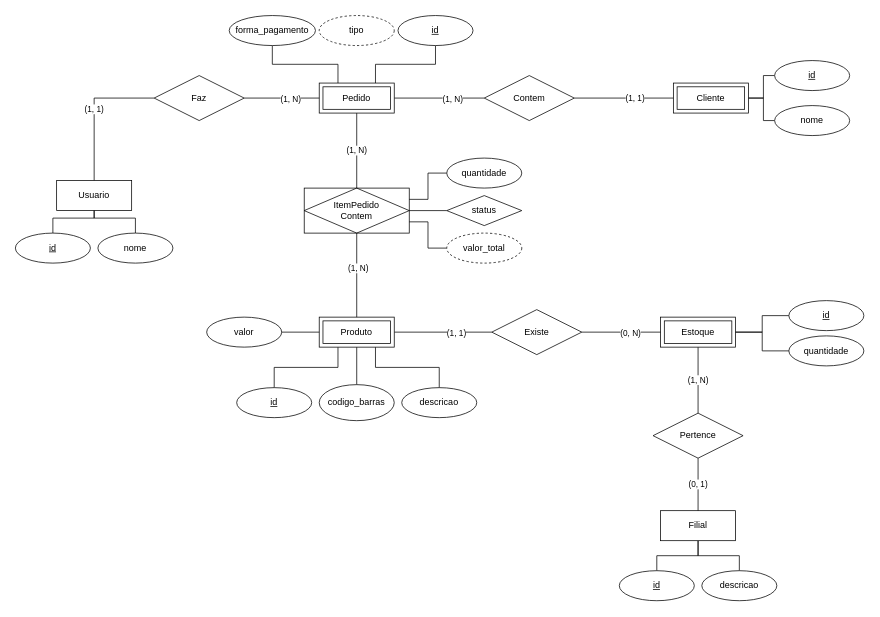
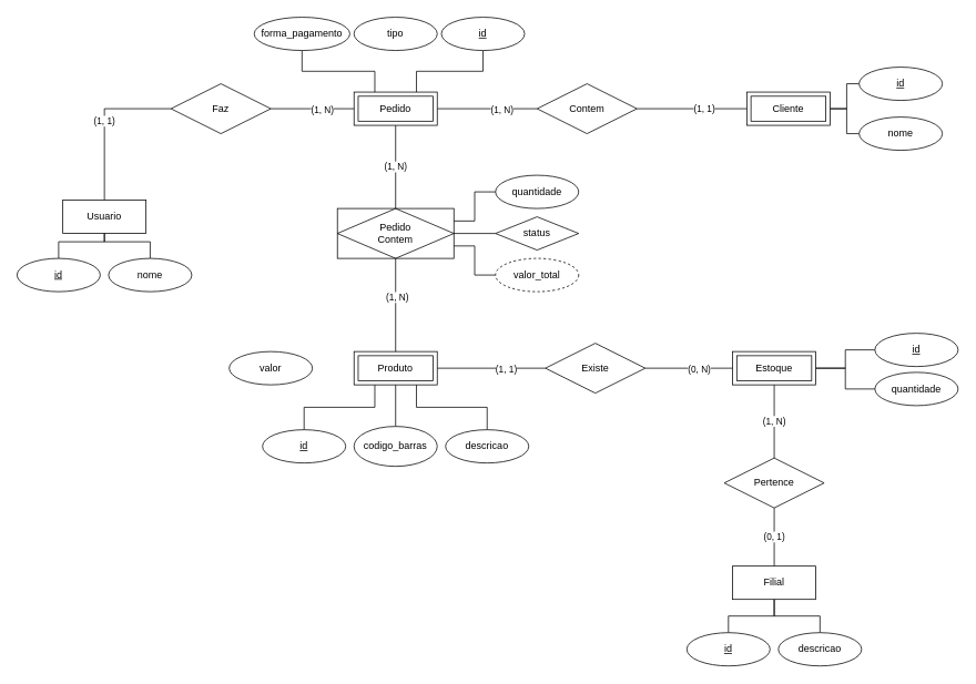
- <mxCell id="55" value="tipo" style="ellipse;whiteSpace=wrap;html=1;align=center;dashed=1;" vertex="1" parent="1"><mxGeometry x="425" y="20" width="100" height="40" as="geometry" /></mxCell>
+ <mxCell id="55" value="tipo" style="ellipse;whiteSpace=wrap;html=1;align=center;" vertex="1" parent="1"><mxGeometry x="425" y="20" width="100" height="40" as="geometry" /></mxCell>
- <mxCell id="35" value="ItemPedido&lt;br&gt;Contem" style="shape=associativeEntity;whiteSpace=wrap;html=1;align=center;" vertex="1" parent="1"><mxGeometry x="405" y="250" width="140" height="60" as="geometry" /></mxCell>
+ <mxCell id="35" value="Pedido&lt;br&gt;Contem" style="shape=associativeEntity;whiteSpace=wrap;html=1;align=center;" vertex="1" parent="1"><mxGeometry x="405" y="250" width="140" height="60" as="geometry" /></mxCell>
- <mxCell id="49" style="edgeStyle=orthogonalEdgeStyle;rounded=0;orthogonalLoop=1;jettySize=auto;html=1;exitX=1;exitY=0.5;exitDx=0;exitDy=0;entryX=0;entryY=0.5;entryDx=0;entryDy=0;endArrow=none;endFill=0;" edge="1" parent="1" source="50" target="27"><mxGeometry relative="1" as="geometry" /></mxCell>
